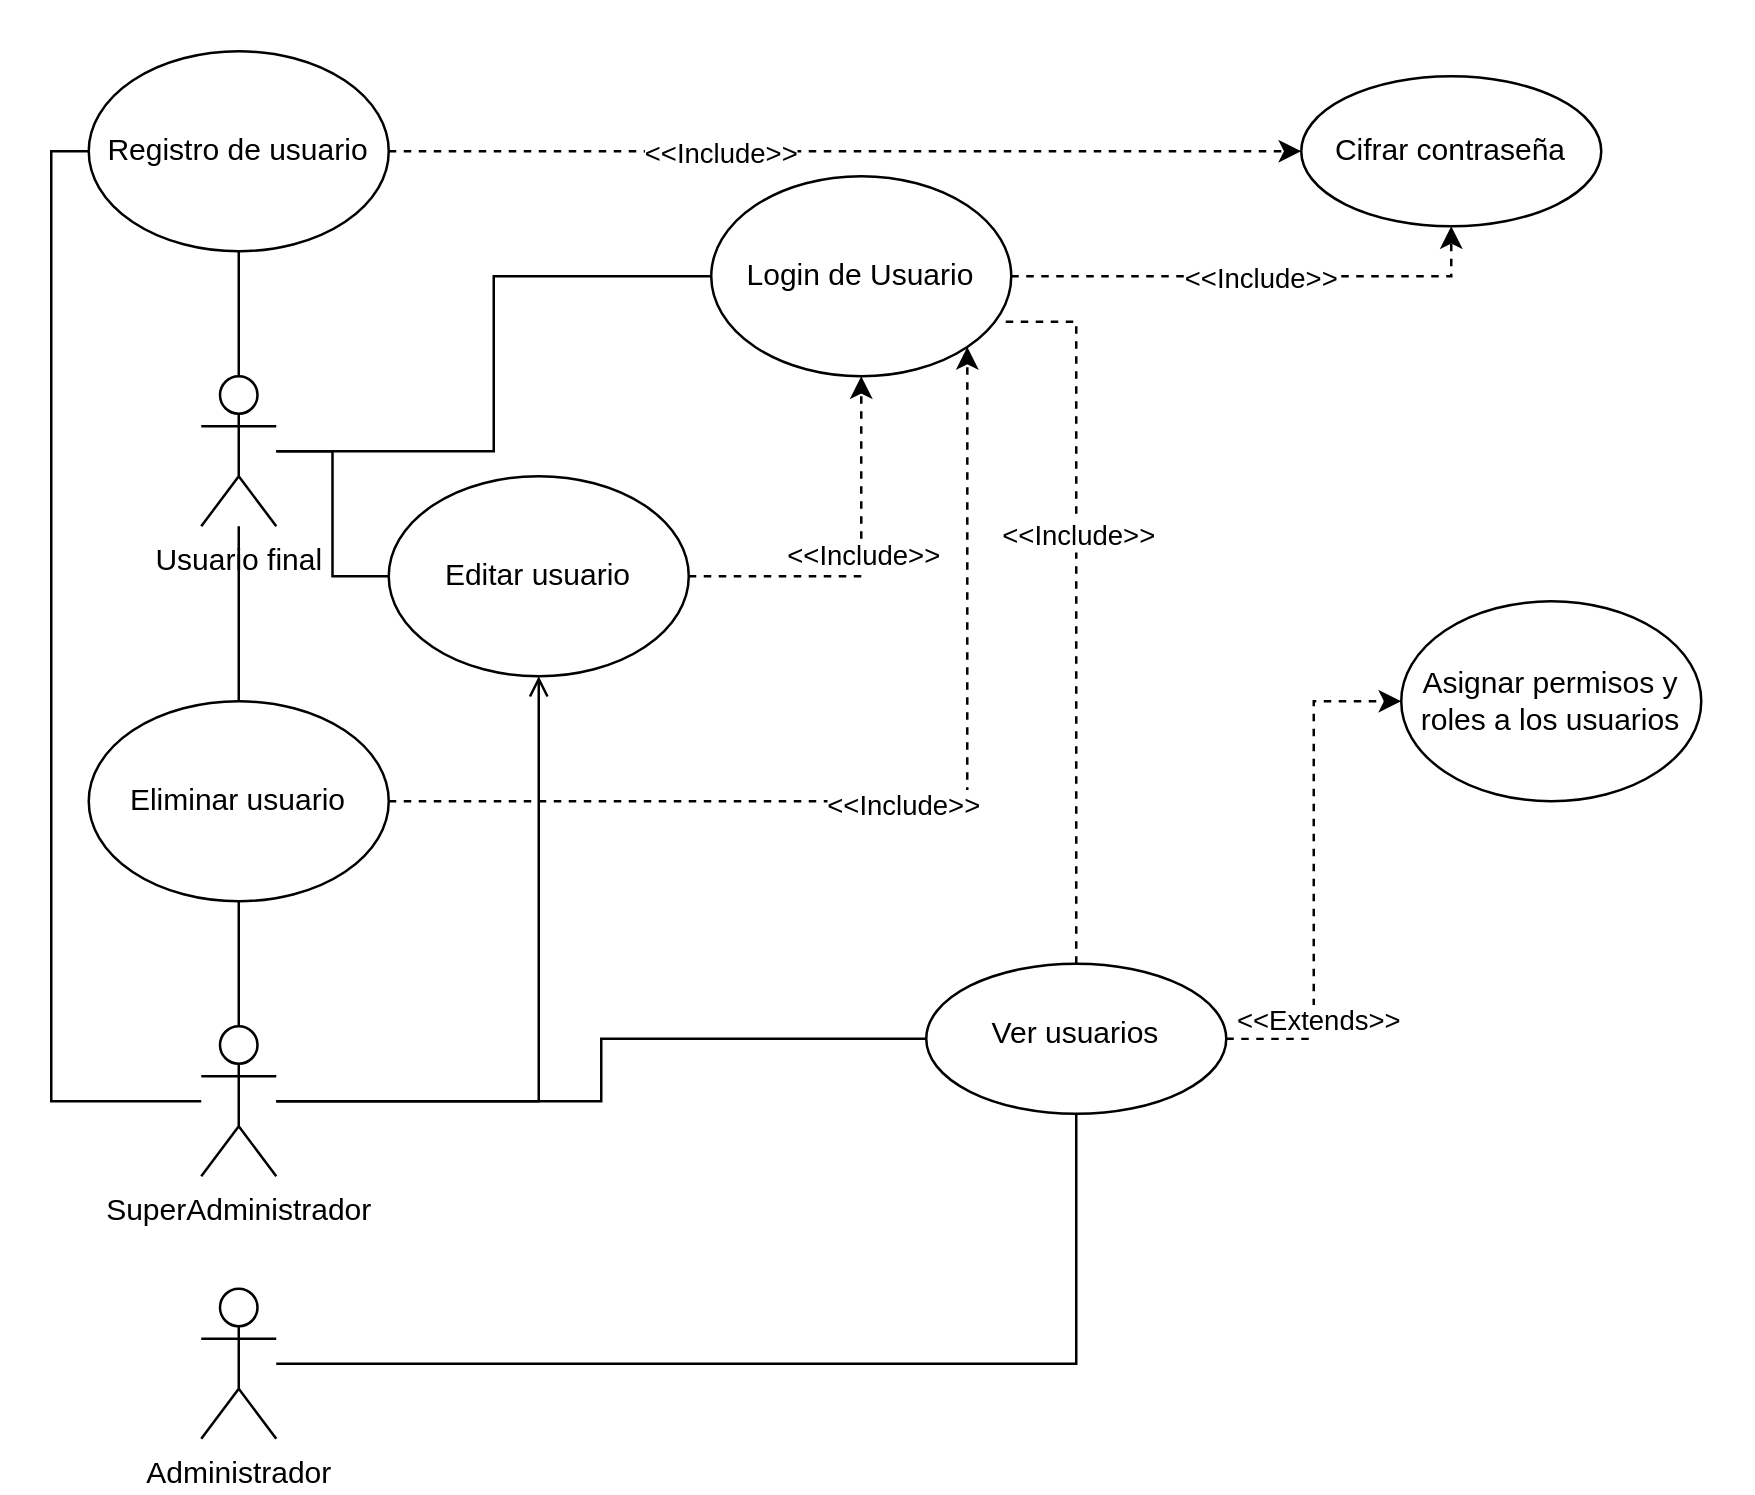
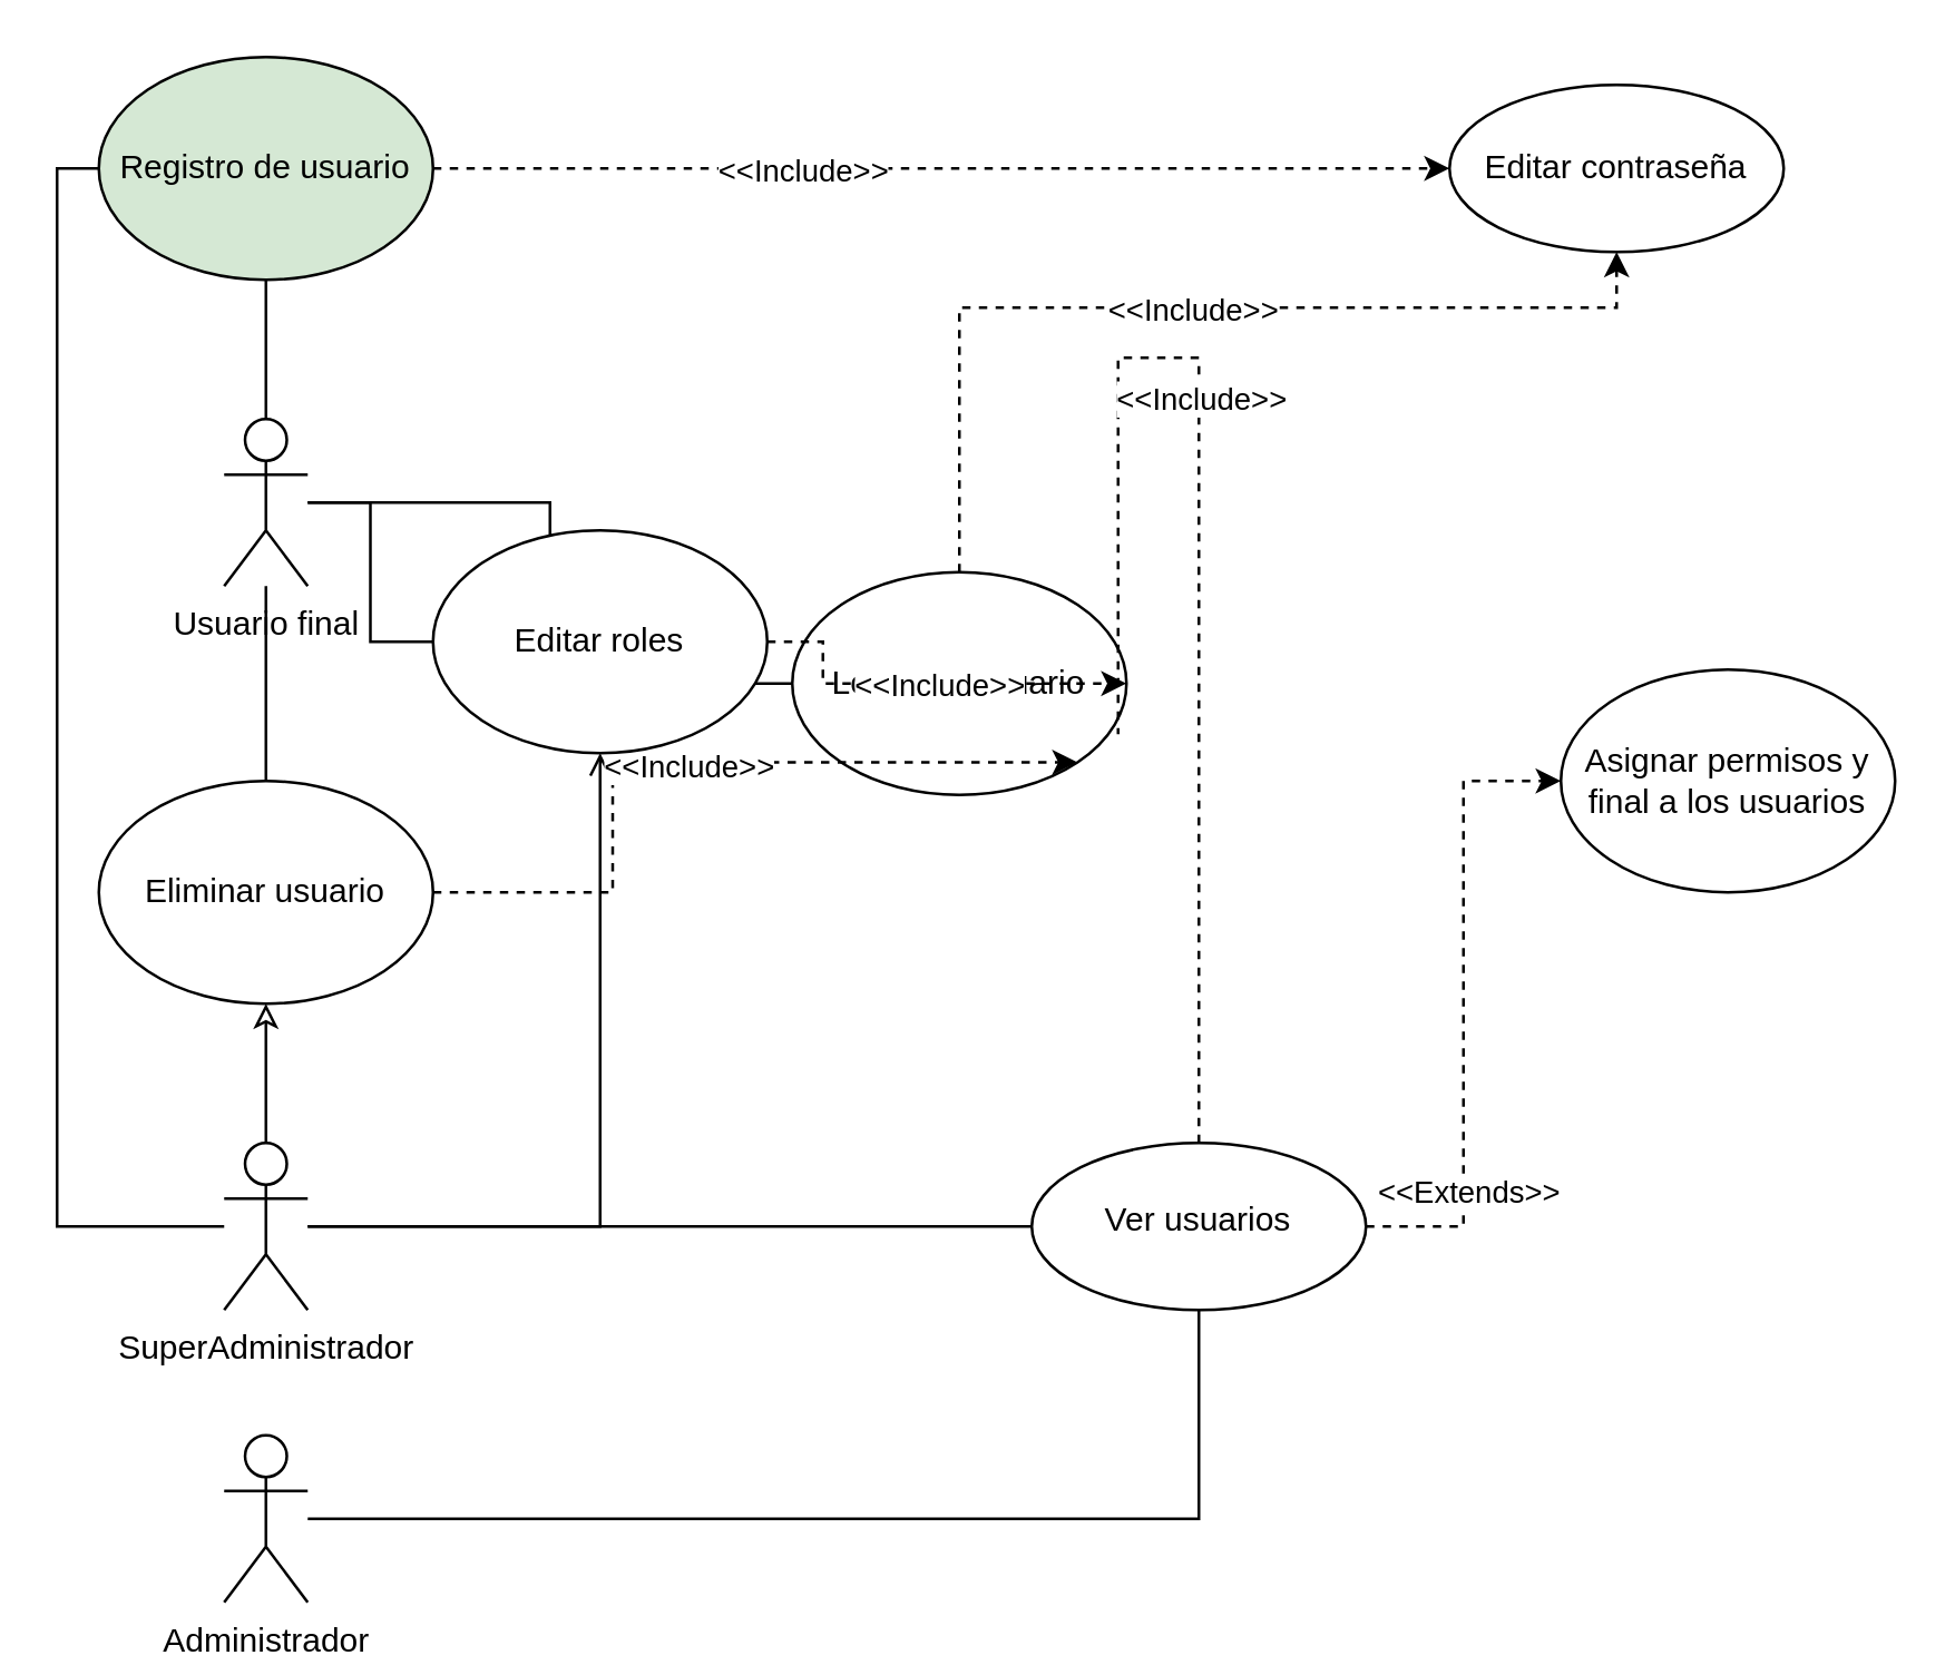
- <mxCell id="16" value="Registro de usuario" style="ellipse;whiteSpace=wrap;html=1;" vertex="1" parent="1"><mxGeometry x="35" y="20" width="120" height="80" as="geometry" /></mxCell>
+ <mxCell id="16" value="Registro de usuario" style="ellipse;whiteSpace=wrap;html=1;fillColor=#d5e8d4;" vertex="1" parent="1"><mxGeometry x="35" y="20" width="120" height="80" as="geometry" /></mxCell>
- <mxCell id="20" value="Cifrar contraseña" style="ellipse;whiteSpace=wrap;html=1;" vertex="1" parent="1"><mxGeometry x="520" y="30" width="120" height="60" as="geometry" /></mxCell>
+ <mxCell id="20" value="Editar contraseña" style="ellipse;whiteSpace=wrap;html=1;" vertex="1" parent="1"><mxGeometry x="520" y="30" width="120" height="60" as="geometry" /></mxCell>
- <mxCell id="19" value="Login de Usuario" style="ellipse;whiteSpace=wrap;html=1;" vertex="1" parent="1"><mxGeometry x="284" y="70" width="120" height="80" as="geometry" /></mxCell>
+ <mxCell id="19" value="Login de Usuario" style="ellipse;whiteSpace=wrap;html=1;" vertex="1" parent="1"><mxGeometry x="284" y="205" width="120" height="80" as="geometry" /></mxCell>
- <mxCell id="32" value="Editar usuario" style="ellipse;whiteSpace=wrap;html=1;" vertex="1" parent="1"><mxGeometry x="155" y="190" width="120" height="80" as="geometry" /></mxCell>
+ <mxCell id="32" value="Editar roles" style="ellipse;whiteSpace=wrap;html=1;" vertex="1" parent="1"><mxGeometry x="155" y="190" width="120" height="80" as="geometry" /></mxCell>
- <mxCell id="31" value="Asignar permisos y roles a los usuarios" style="ellipse;whiteSpace=wrap;html=1;" vertex="1" parent="1"><mxGeometry x="560" y="240" width="120" height="80" as="geometry" /></mxCell>
+ <mxCell id="31" value="Asignar permisos y final a los usuarios" style="ellipse;whiteSpace=wrap;html=1;" vertex="1" parent="1"><mxGeometry x="560" y="240" width="120" height="80" as="geometry" /></mxCell>
- <mxCell id="10" style="edgeStyle=orthogonalEdgeStyle;rounded=0;orthogonalLoop=1;jettySize=auto;html=1;endArrow=none;endFill=0;" edge="1" parent="1" source="13" target="30"><mxGeometry relative="1" as="geometry" /></mxCell>
+ <mxCell id="10" style="edgeStyle=orthogonalEdgeStyle;rounded=0;orthogonalLoop=1;jettySize=auto;html=1;endArrow=classic;endFill=0;" edge="1" parent="1" source="13" target="30"><mxGeometry relative="1" as="geometry" /></mxCell>
- <mxCell id="25" value="&lt;br&gt;Ver usuarios" style="ellipse;whiteSpace=wrap;html=1;verticalAlign=top;" vertex="1" parent="1"><mxGeometry x="370" y="385" width="120" height="60" as="geometry" /></mxCell>
+ <mxCell id="25" value="&lt;br&gt;Ver usuarios" style="ellipse;whiteSpace=wrap;html=1;verticalAlign=top;" vertex="1" parent="1"><mxGeometry x="370" y="410" width="120" height="60" as="geometry" /></mxCell>
